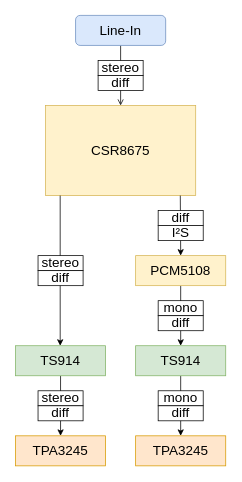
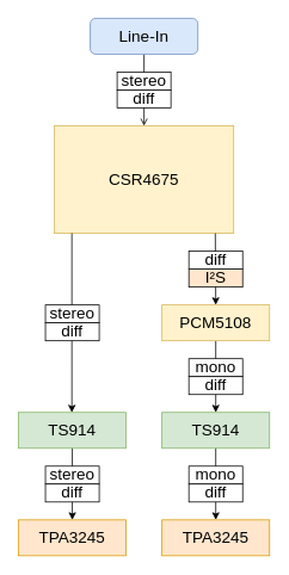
- <mxCell id="2" value="CSR8675" style="rounded=0;whiteSpace=wrap;html=1;fontStyle=0;fontSize=18;fillColor=#fff2cc;strokeColor=#d6b656;" vertex="1" parent="1"><mxGeometry x="60" y="140" width="200" height="120" as="geometry" /></mxCell>
+ <mxCell id="2" value="CSR4675" style="rounded=0;whiteSpace=wrap;html=1;fontStyle=0;fontSize=18;fillColor=#fff2cc;strokeColor=#d6b656;" vertex="1" parent="1"><mxGeometry x="60" y="140" width="200" height="120" as="geometry" /></mxCell>
- <mxCell id="15" value="I²S" style="rounded=0;whiteSpace=wrap;html=1;fontSize=18;" vertex="1" parent="1"><mxGeometry x="210" y="300" width="60" height="20" as="geometry" /></mxCell>
+ <mxCell id="15" value="I²S" style="rounded=0;whiteSpace=wrap;html=1;fontSize=18;fillColor=#ffe6cc;" vertex="1" parent="1"><mxGeometry x="210" y="300" width="60" height="20" as="geometry" /></mxCell>
